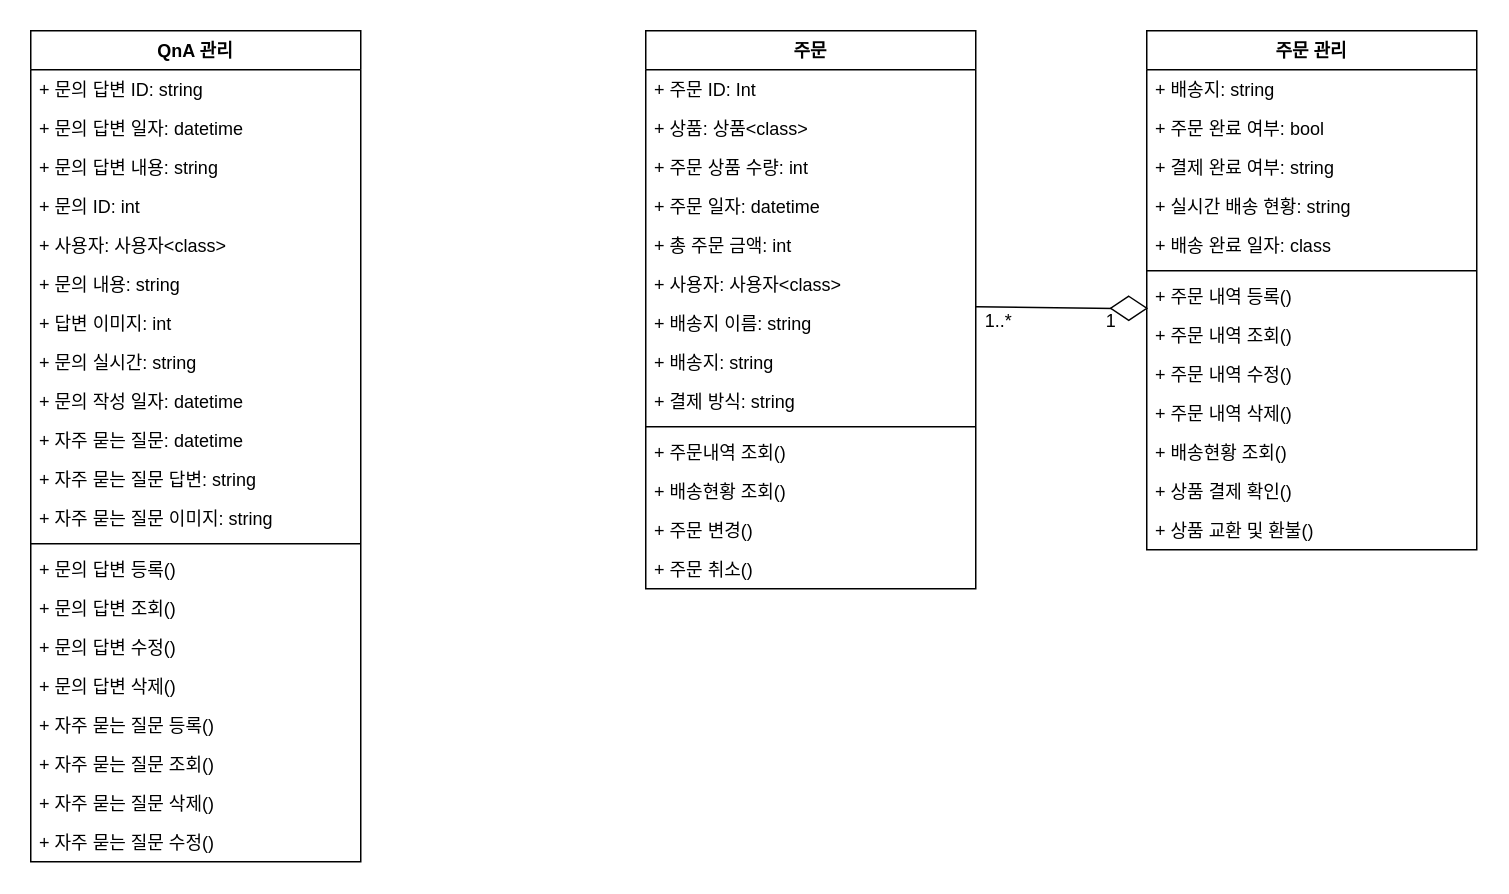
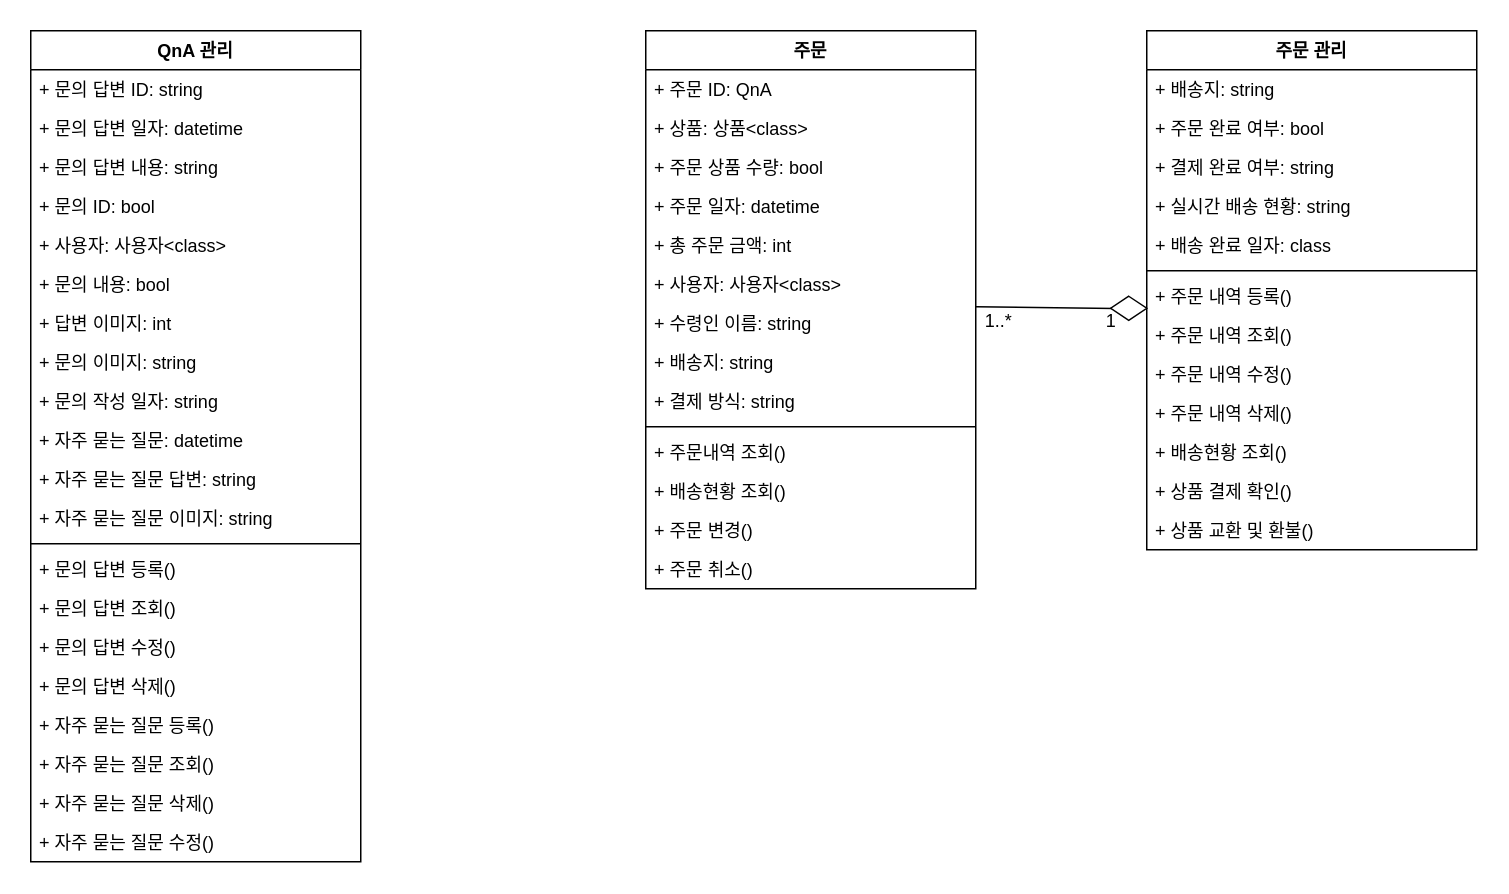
- <mxCell id="25" value="+ 주문 ID: Int" style="text;strokeColor=none;fillColor=none;align=left;verticalAlign=top;spacingLeft=4;spacingRight=4;overflow=hidden;rotatable=0;points=[[0,0.5],[1,0.5]];portConstraint=eastwest;" vertex="1" parent="24"><mxGeometry y="26" width="220" height="26" as="geometry" /></mxCell>
+ <mxCell id="25" value="+ 주문 ID: QnA" style="text;strokeColor=none;fillColor=none;align=left;verticalAlign=top;spacingLeft=4;spacingRight=4;overflow=hidden;rotatable=0;points=[[0,0.5],[1,0.5]];portConstraint=eastwest;" vertex="1" parent="24"><mxGeometry y="26" width="220" height="26" as="geometry" /></mxCell>
- <mxCell id="27" value="+ 주문 상품 수량: int" style="text;strokeColor=none;fillColor=none;align=left;verticalAlign=top;spacingLeft=4;spacingRight=4;overflow=hidden;rotatable=0;points=[[0,0.5],[1,0.5]];portConstraint=eastwest;" vertex="1" parent="24"><mxGeometry y="78" width="220" height="26" as="geometry" /></mxCell>
+ <mxCell id="27" value="+ 주문 상품 수량: bool" style="text;strokeColor=none;fillColor=none;align=left;verticalAlign=top;spacingLeft=4;spacingRight=4;overflow=hidden;rotatable=0;points=[[0,0.5],[1,0.5]];portConstraint=eastwest;" vertex="1" parent="24"><mxGeometry y="78" width="220" height="26" as="geometry" /></mxCell>
- <mxCell id="6" value="+ 문의 ID: int" style="text;strokeColor=none;fillColor=none;align=left;verticalAlign=top;spacingLeft=4;spacingRight=4;overflow=hidden;rotatable=0;points=[[0,0.5],[1,0.5]];portConstraint=eastwest;" vertex="1" parent="2"><mxGeometry y="104" width="220" height="26" as="geometry" /></mxCell>
+ <mxCell id="6" value="+ 문의 ID: bool" style="text;strokeColor=none;fillColor=none;align=left;verticalAlign=top;spacingLeft=4;spacingRight=4;overflow=hidden;rotatable=0;points=[[0,0.5],[1,0.5]];portConstraint=eastwest;" vertex="1" parent="2"><mxGeometry y="104" width="220" height="26" as="geometry" /></mxCell>
- <mxCell id="8" value="+ 문의 내용: string" style="text;strokeColor=none;fillColor=none;align=left;verticalAlign=top;spacingLeft=4;spacingRight=4;overflow=hidden;rotatable=0;points=[[0,0.5],[1,0.5]];portConstraint=eastwest;" vertex="1" parent="2"><mxGeometry y="156" width="220" height="26" as="geometry" /></mxCell>
+ <mxCell id="8" value="+ 문의 내용: bool" style="text;strokeColor=none;fillColor=none;align=left;verticalAlign=top;spacingLeft=4;spacingRight=4;overflow=hidden;rotatable=0;points=[[0,0.5],[1,0.5]];portConstraint=eastwest;" vertex="1" parent="2"><mxGeometry y="156" width="220" height="26" as="geometry" /></mxCell>
- <mxCell id="31" value="+ 배송지 이름: string&#10;" style="text;strokeColor=none;fillColor=none;align=left;verticalAlign=top;spacingLeft=4;spacingRight=4;overflow=hidden;rotatable=0;points=[[0,0.5],[1,0.5]];portConstraint=eastwest;" vertex="1" parent="24"><mxGeometry y="182" width="220" height="26" as="geometry" /></mxCell>
+ <mxCell id="31" value="+ 수령인 이름: string&#10;" style="text;strokeColor=none;fillColor=none;align=left;verticalAlign=top;spacingLeft=4;spacingRight=4;overflow=hidden;rotatable=0;points=[[0,0.5],[1,0.5]];portConstraint=eastwest;" vertex="1" parent="24"><mxGeometry y="182" width="220" height="26" as="geometry" /></mxCell>
- <mxCell id="10" value="+ 문의 실시간: string" style="text;strokeColor=none;fillColor=none;align=left;verticalAlign=top;spacingLeft=4;spacingRight=4;overflow=hidden;rotatable=0;points=[[0,0.5],[1,0.5]];portConstraint=eastwest;" vertex="1" parent="2"><mxGeometry y="208" width="220" height="26" as="geometry" /></mxCell>
+ <mxCell id="10" value="+ 문의 이미지: string" style="text;strokeColor=none;fillColor=none;align=left;verticalAlign=top;spacingLeft=4;spacingRight=4;overflow=hidden;rotatable=0;points=[[0,0.5],[1,0.5]];portConstraint=eastwest;" vertex="1" parent="2"><mxGeometry y="208" width="220" height="26" as="geometry" /></mxCell>
- <mxCell id="11" value="+ 문의 작성 일자: datetime" style="text;strokeColor=none;fillColor=none;align=left;verticalAlign=top;spacingLeft=4;spacingRight=4;overflow=hidden;rotatable=0;points=[[0,0.5],[1,0.5]];portConstraint=eastwest;" vertex="1" parent="2"><mxGeometry y="234" width="220" height="26" as="geometry" /></mxCell>
+ <mxCell id="11" value="+ 문의 작성 일자: string" style="text;strokeColor=none;fillColor=none;align=left;verticalAlign=top;spacingLeft=4;spacingRight=4;overflow=hidden;rotatable=0;points=[[0,0.5],[1,0.5]];portConstraint=eastwest;" vertex="1" parent="2"><mxGeometry y="234" width="220" height="26" as="geometry" /></mxCell>
